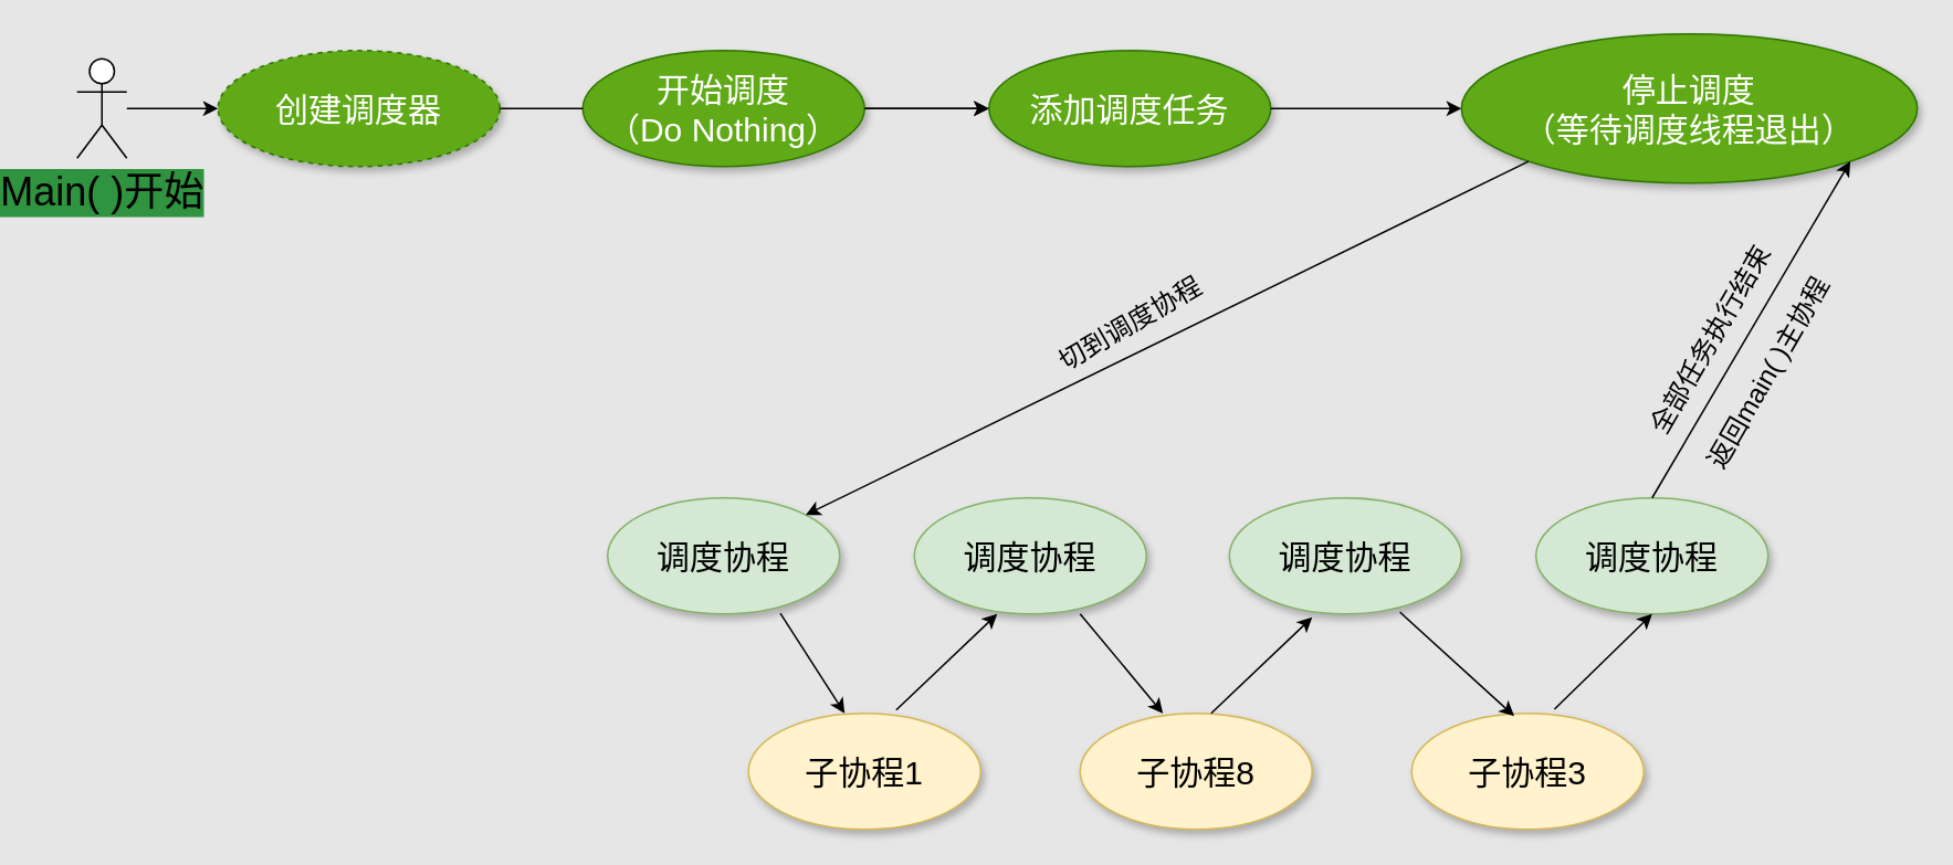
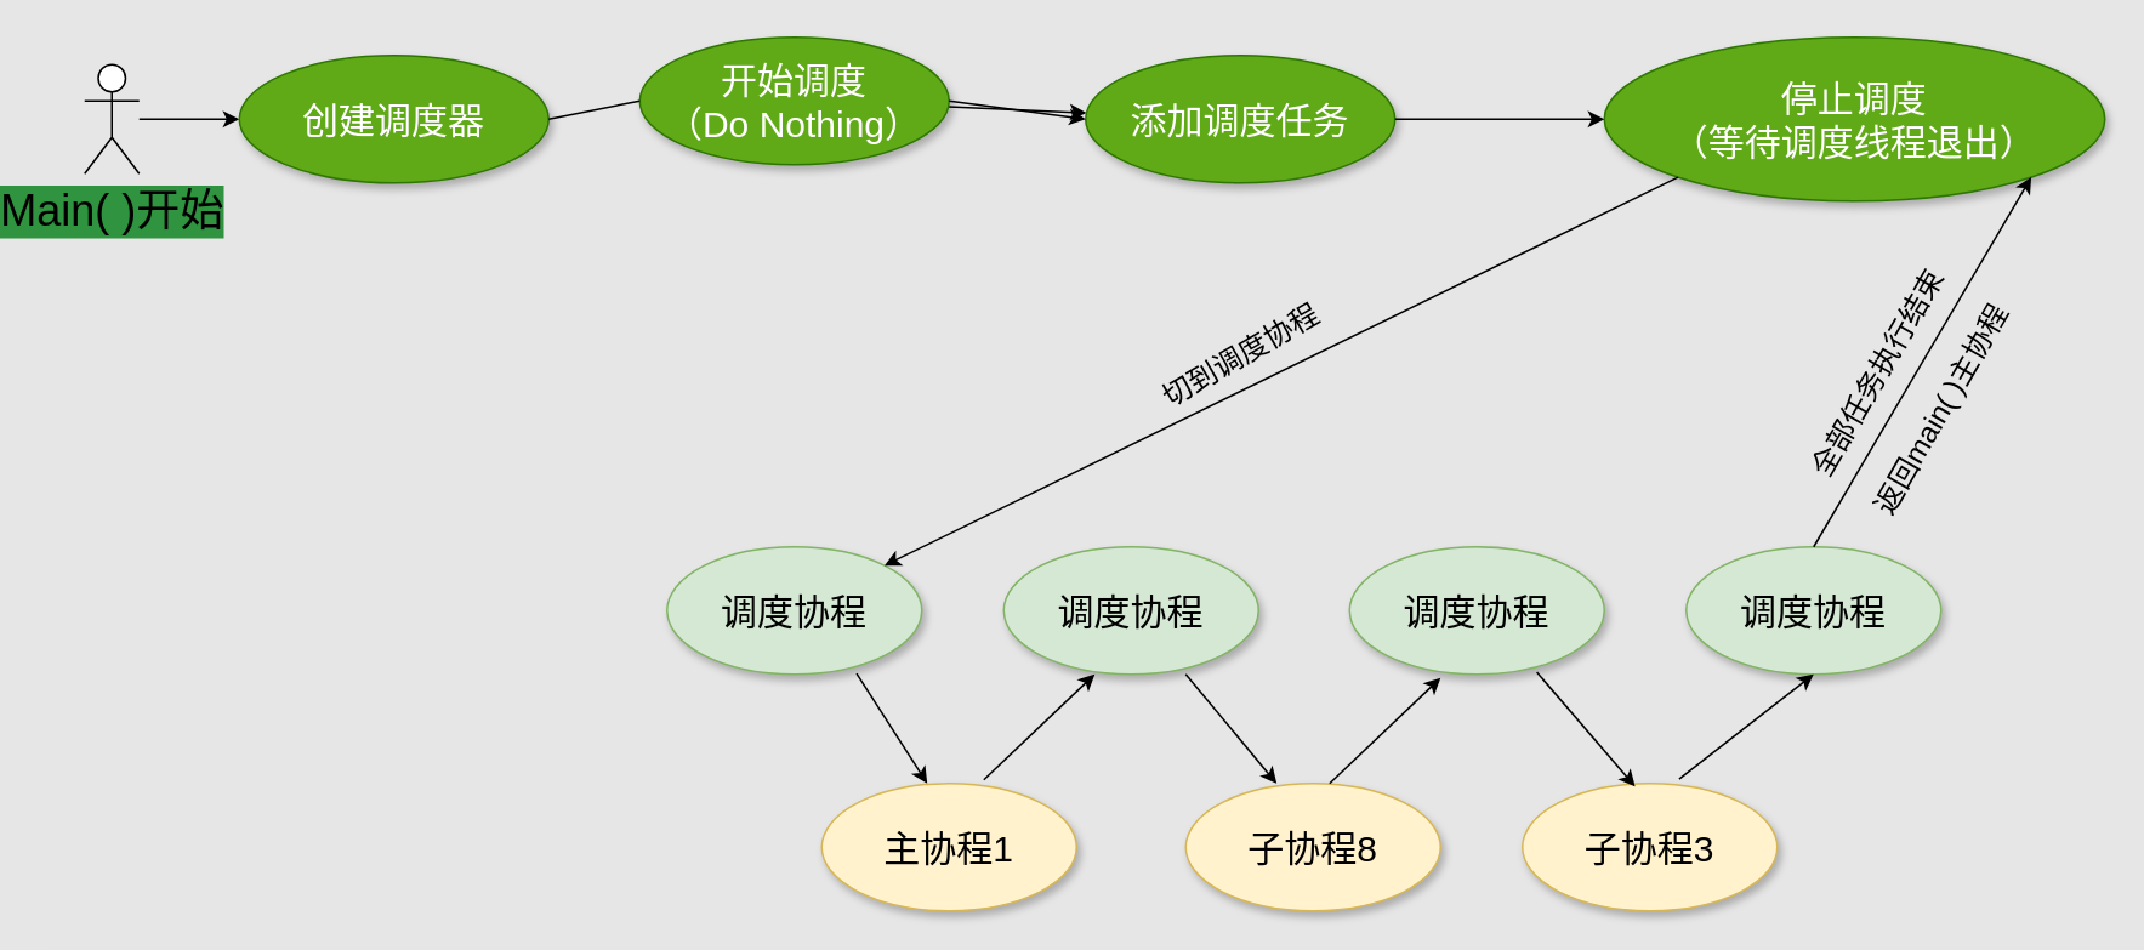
- <mxCell id="17" value="&lt;font style=&quot;font-size: 20px;&quot;&gt;创建调度器&lt;/font&gt;" style="ellipse;whiteSpace=wrap;html=1;fillColor=#60a917;strokeColor=#2D7600;shadow=1;fontColor=#ffffff;dashed=1;" parent="1" vertex="1"><mxGeometry x="105" y="30" width="170" height="70" as="geometry" /></mxCell>
+ <mxCell id="17" value="&lt;font style=&quot;font-size: 20px;&quot;&gt;创建调度器&lt;/font&gt;" style="ellipse;whiteSpace=wrap;html=1;fillColor=#60a917;strokeColor=#2D7600;shadow=1;fontColor=#ffffff;" parent="1" vertex="1"><mxGeometry x="105" y="30" width="170" height="70" as="geometry" /></mxCell>
- <mxCell id="19" value="&lt;font style=&quot;font-size: 20px;&quot;&gt;开始调度&lt;br&gt;（Do Nothing）&lt;br&gt;&lt;/font&gt;" style="ellipse;whiteSpace=wrap;html=1;fillColor=#60a917;strokeColor=#2D7600;shadow=1;fontColor=#ffffff;" parent="1" vertex="1"><mxGeometry x="325" y="30" width="170" height="70" as="geometry" /></mxCell>
+ <mxCell id="19" value="&lt;font style=&quot;font-size: 20px;&quot;&gt;开始调度&lt;br&gt;（Do Nothing）&lt;br&gt;&lt;/font&gt;" style="ellipse;whiteSpace=wrap;html=1;fillColor=#60a917;strokeColor=#2D7600;shadow=1;fontColor=#ffffff;" parent="1" vertex="1"><mxGeometry x="325" y="20" width="170" height="70" as="geometry" /></mxCell>
- <mxCell id="5" value="&lt;font face=&quot;Helvetica&quot; style=&quot;font-size: 20px;&quot;&gt;子协程1&lt;/font&gt;" style="ellipse;whiteSpace=wrap;html=1;fillColor=#fff2cc;strokeColor=#d6b656;shadow=1;fontSize=20;" parent="1" vertex="1"><mxGeometry x="425" y="430" width="140" height="70" as="geometry" /></mxCell>
+ <mxCell id="5" value="&lt;font face=&quot;Helvetica&quot; style=&quot;font-size: 20px;&quot;&gt;主协程1&lt;/font&gt;" style="ellipse;whiteSpace=wrap;html=1;fillColor=#fff2cc;strokeColor=#d6b656;shadow=1;fontSize=20;" parent="1" vertex="1"><mxGeometry x="425" y="430" width="140" height="70" as="geometry" /></mxCell>
- <mxCell id="7" value="&lt;font face=&quot;Helvetica&quot; style=&quot;font-size: 20px;&quot;&gt;子协程3&lt;/font&gt;" style="ellipse;whiteSpace=wrap;html=1;fillColor=#fff2cc;strokeColor=#d6b656;shadow=1;fontSize=20;" parent="1" vertex="1"><mxGeometry x="825" y="430" width="140" height="70" as="geometry" /></mxCell>
+ <mxCell id="7" value="&lt;font face=&quot;Helvetica&quot; style=&quot;font-size: 20px;&quot;&gt;子协程3&lt;/font&gt;" style="ellipse;whiteSpace=wrap;html=1;fillColor=#fff2cc;strokeColor=#d6b656;shadow=1;fontSize=20;" parent="1" vertex="1"><mxGeometry x="810" y="430" width="140" height="70" as="geometry" /></mxCell>
